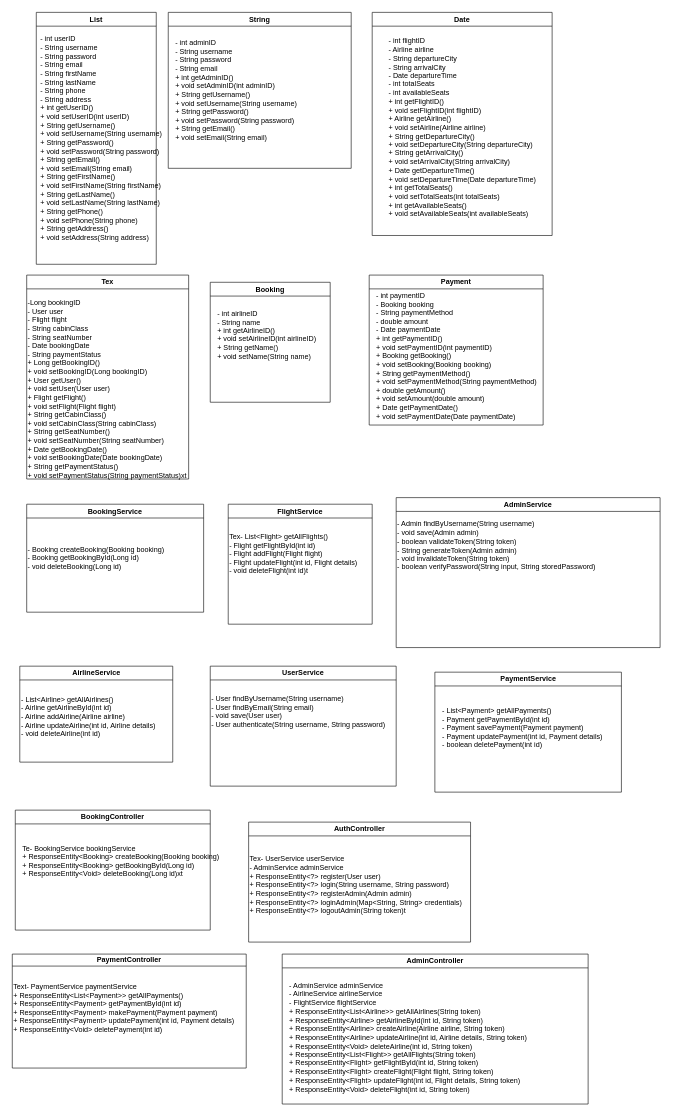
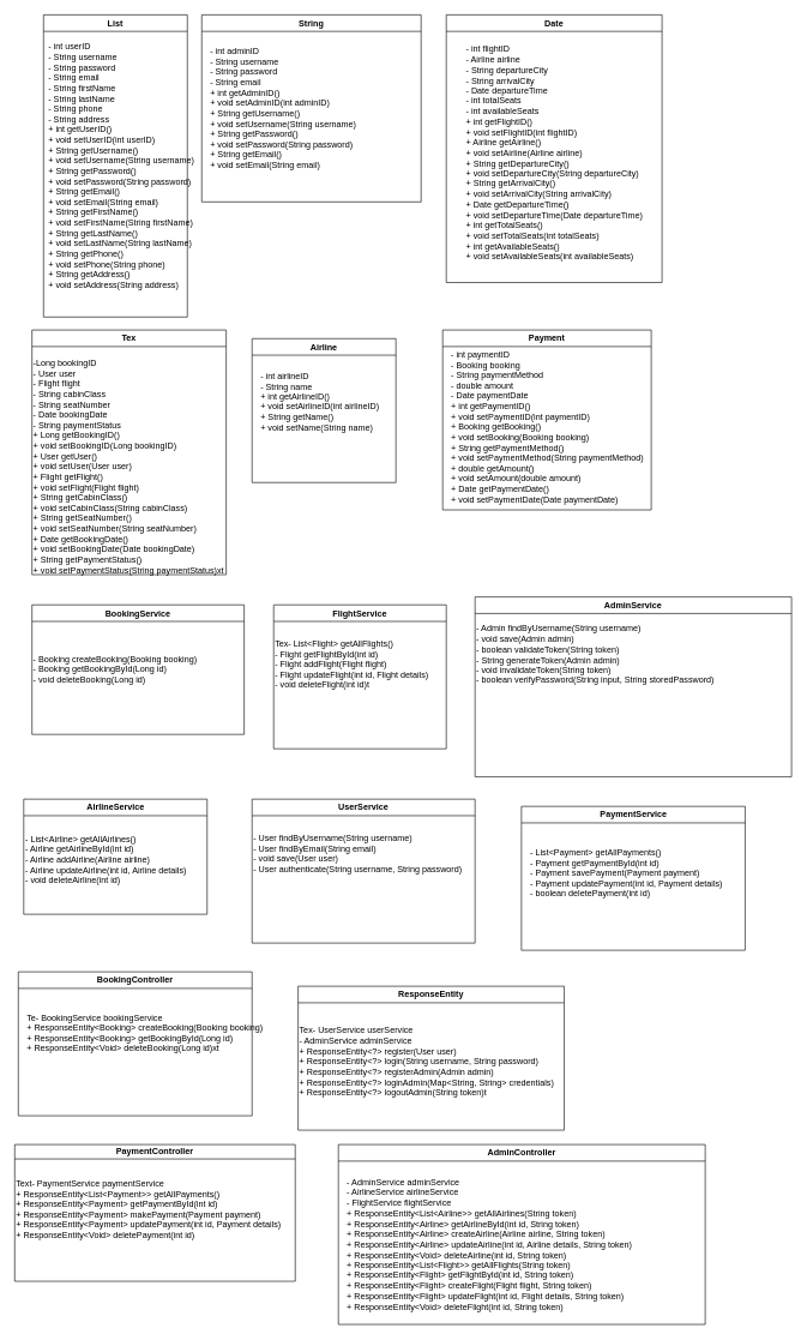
- <mxCell id="21" value="Booking" style="swimlane;whiteSpace=wrap;html=1;" vertex="1" parent="1"><mxGeometry x="350" y="470" width="200" height="200" as="geometry" /></mxCell>
+ <mxCell id="21" value="Airline" style="swimlane;whiteSpace=wrap;html=1;" vertex="1" parent="1"><mxGeometry x="350" y="470" width="200" height="200" as="geometry" /></mxCell>
- <mxCell id="29" value="AuthController" style="swimlane;whiteSpace=wrap;html=1;" vertex="1" parent="1"><mxGeometry x="414" y="1370" width="370" height="200" as="geometry" /></mxCell>
+ <mxCell id="29" value="ResponseEntity" style="swimlane;whiteSpace=wrap;html=1;" vertex="1" parent="1"><mxGeometry x="414" y="1370" width="370" height="200" as="geometry" /></mxCell>
